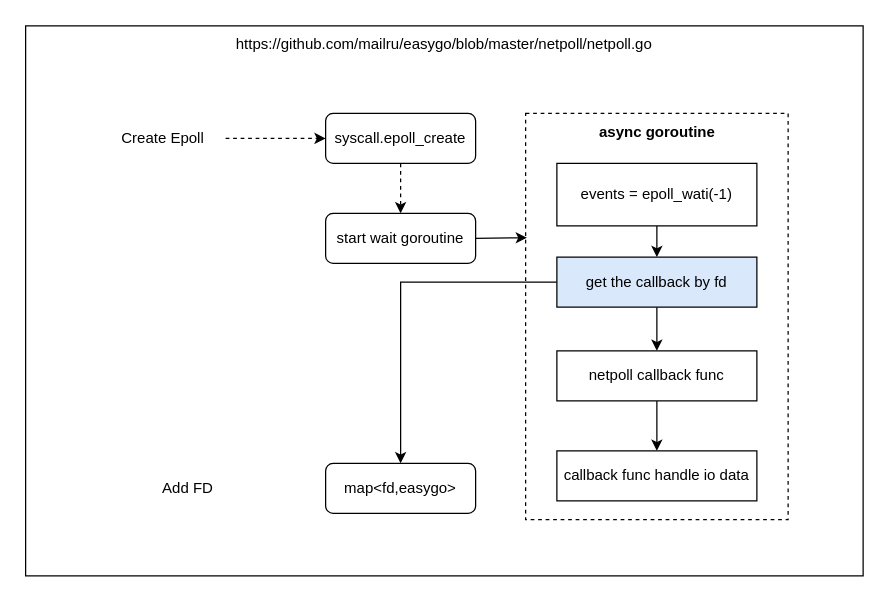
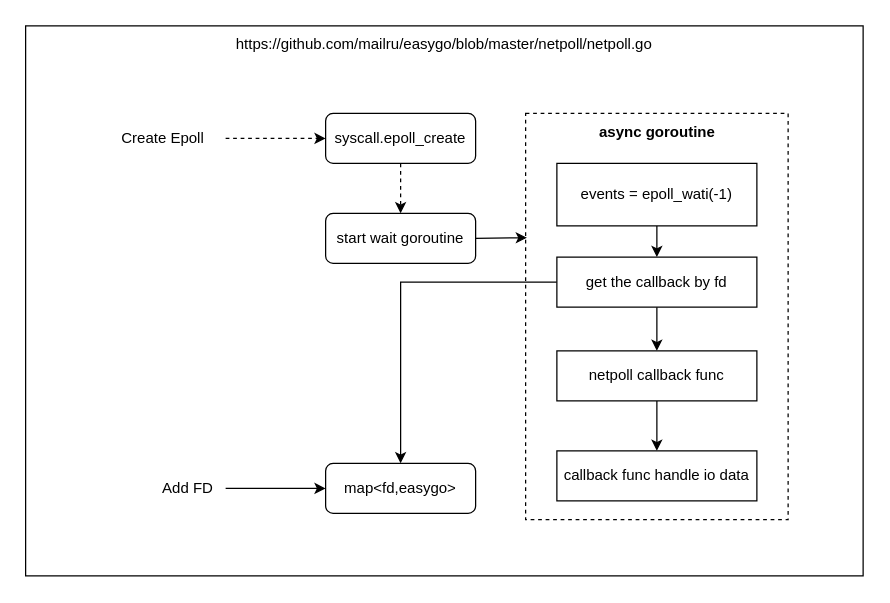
- <mxCell id="18" value="get the callback by fd" style="rounded=0;whiteSpace=wrap;html=1;fillColor=#dae8fc;" vertex="1" parent="1"><mxGeometry x="445" y="205" width="160" height="40" as="geometry" /></mxCell>
+ <mxCell id="18" value="get the callback by fd" style="rounded=0;whiteSpace=wrap;html=1;" vertex="1" parent="1"><mxGeometry x="445" y="205" width="160" height="40" as="geometry" /></mxCell>
+ <mxCell id="6" style="edgeStyle=orthogonalEdgeStyle;rounded=0;orthogonalLoop=1;jettySize=auto;html=1;exitX=1;exitY=0.5;exitDx=0;exitDy=0;entryX=0;entryY=0.5;entryDx=0;entryDy=0;" edge="1" parent="1" source="7" target="8"><mxGeometry relative="1" as="geometry" /></mxCell>
